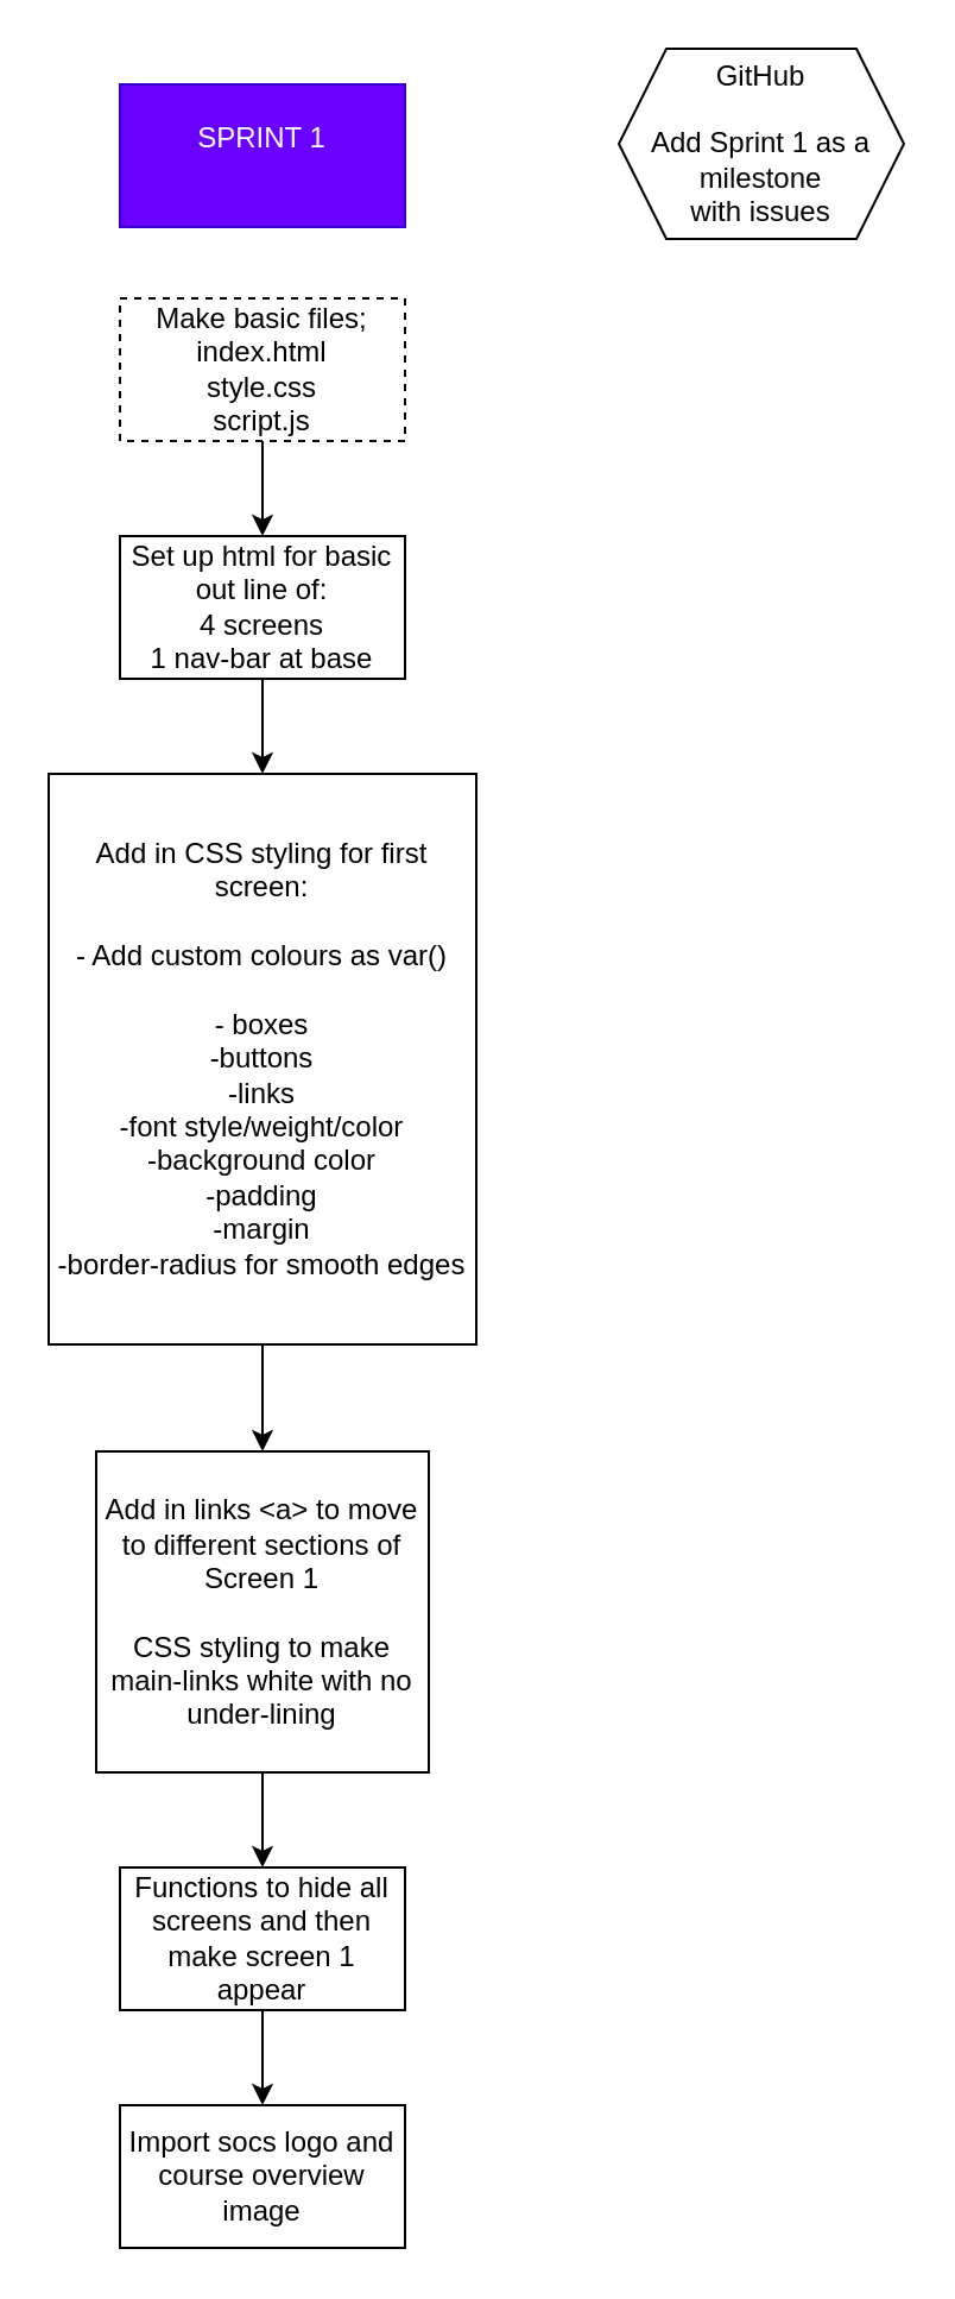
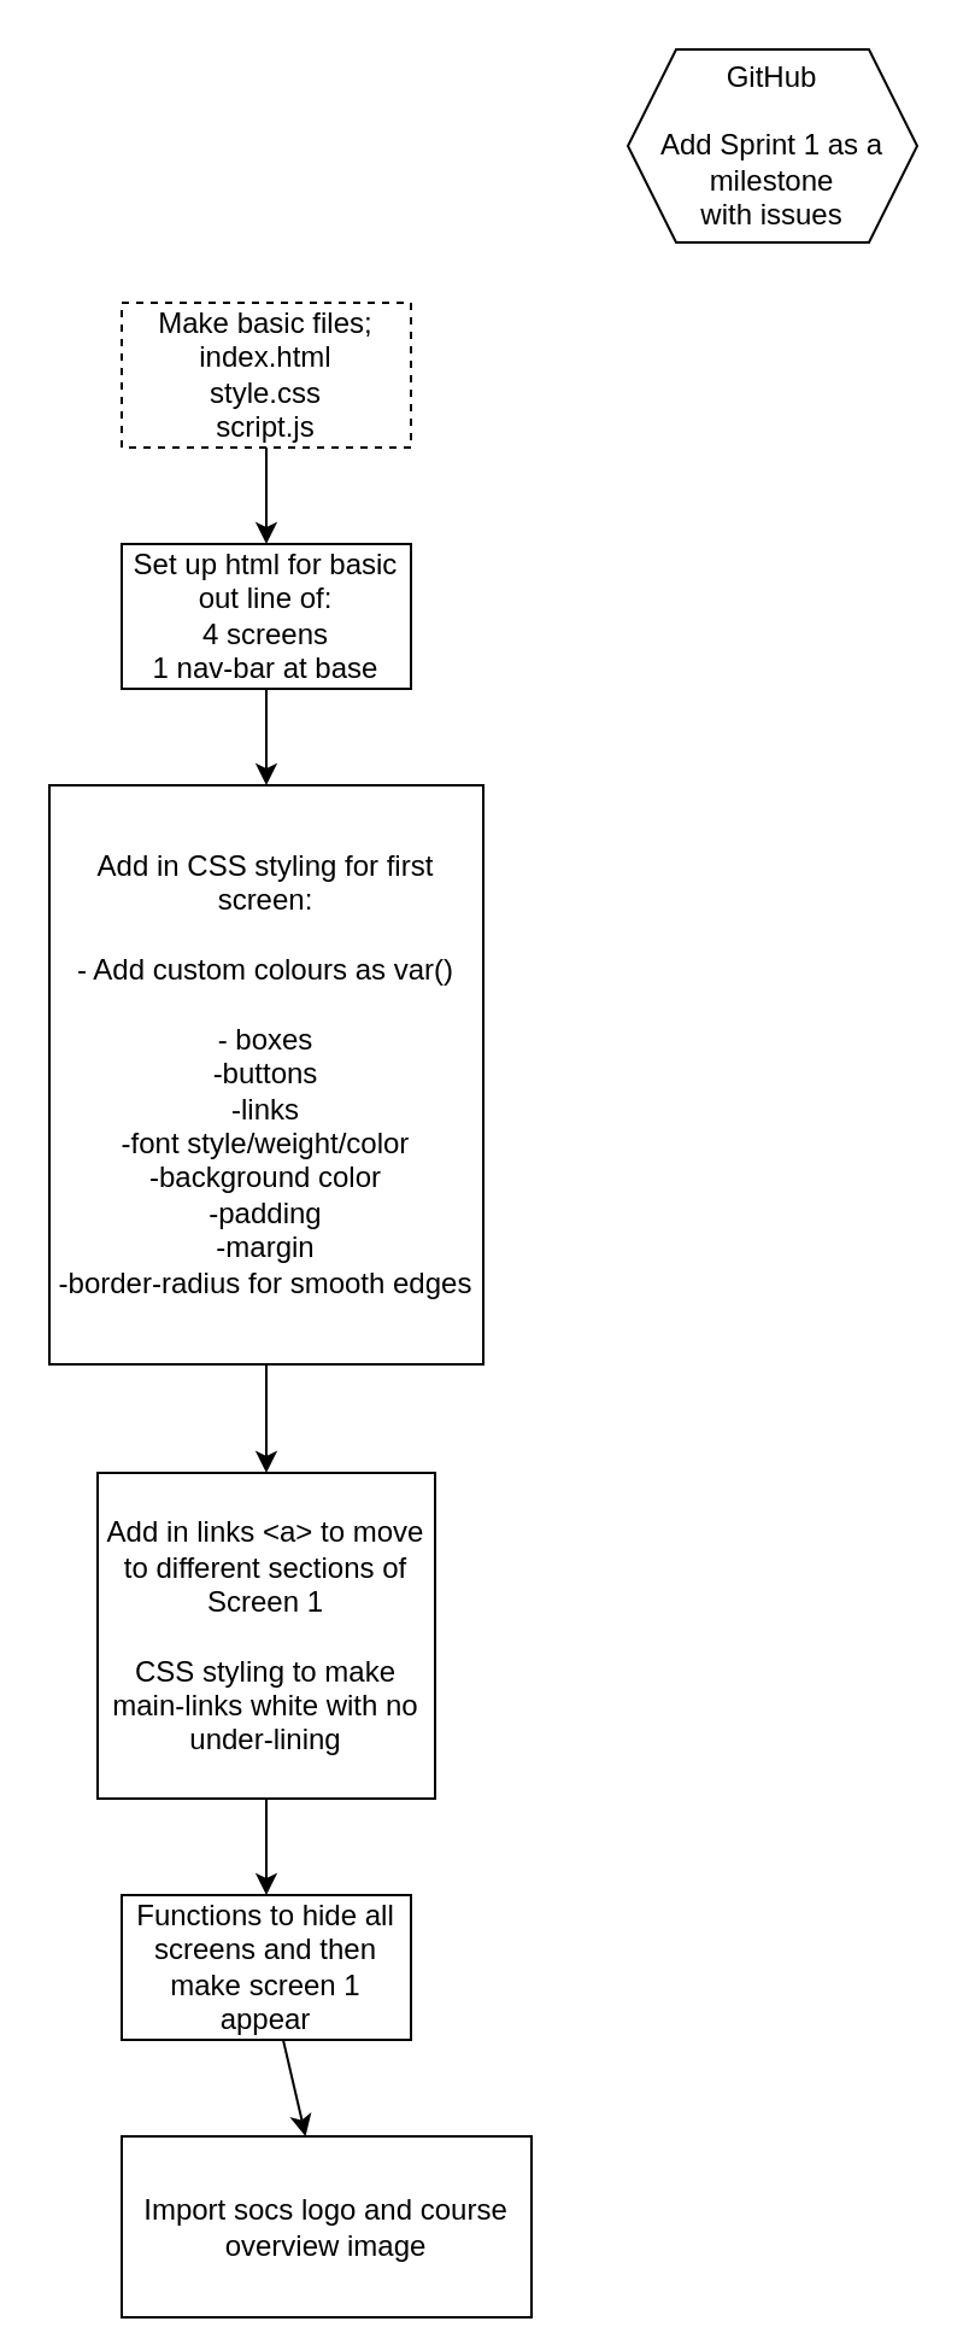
- <mxCell id="2" value="SPRINT 1&lt;br&gt;&amp;nbsp;" style="rounded=0;whiteSpace=wrap;html=1;fillColor=#6a00ff;fontColor=#ffffff;strokeColor=#3700CC;" parent="1" vertex="1"><mxGeometry x="50" y="35" width="120" height="60" as="geometry" /></mxCell>
- <mxCell id="15" value="Import socs logo and course overview image" style="rounded=0;whiteSpace=wrap;html=1;" vertex="1" parent="1"><mxGeometry x="50" y="885" width="120" height="60" as="geometry" /></mxCell>
+ <mxCell id="15" value="Import socs logo and course overview image" style="rounded=0;whiteSpace=wrap;html=1;" vertex="1" parent="1"><mxGeometry x="50" y="885" width="170" height="75" as="geometry" /></mxCell>
